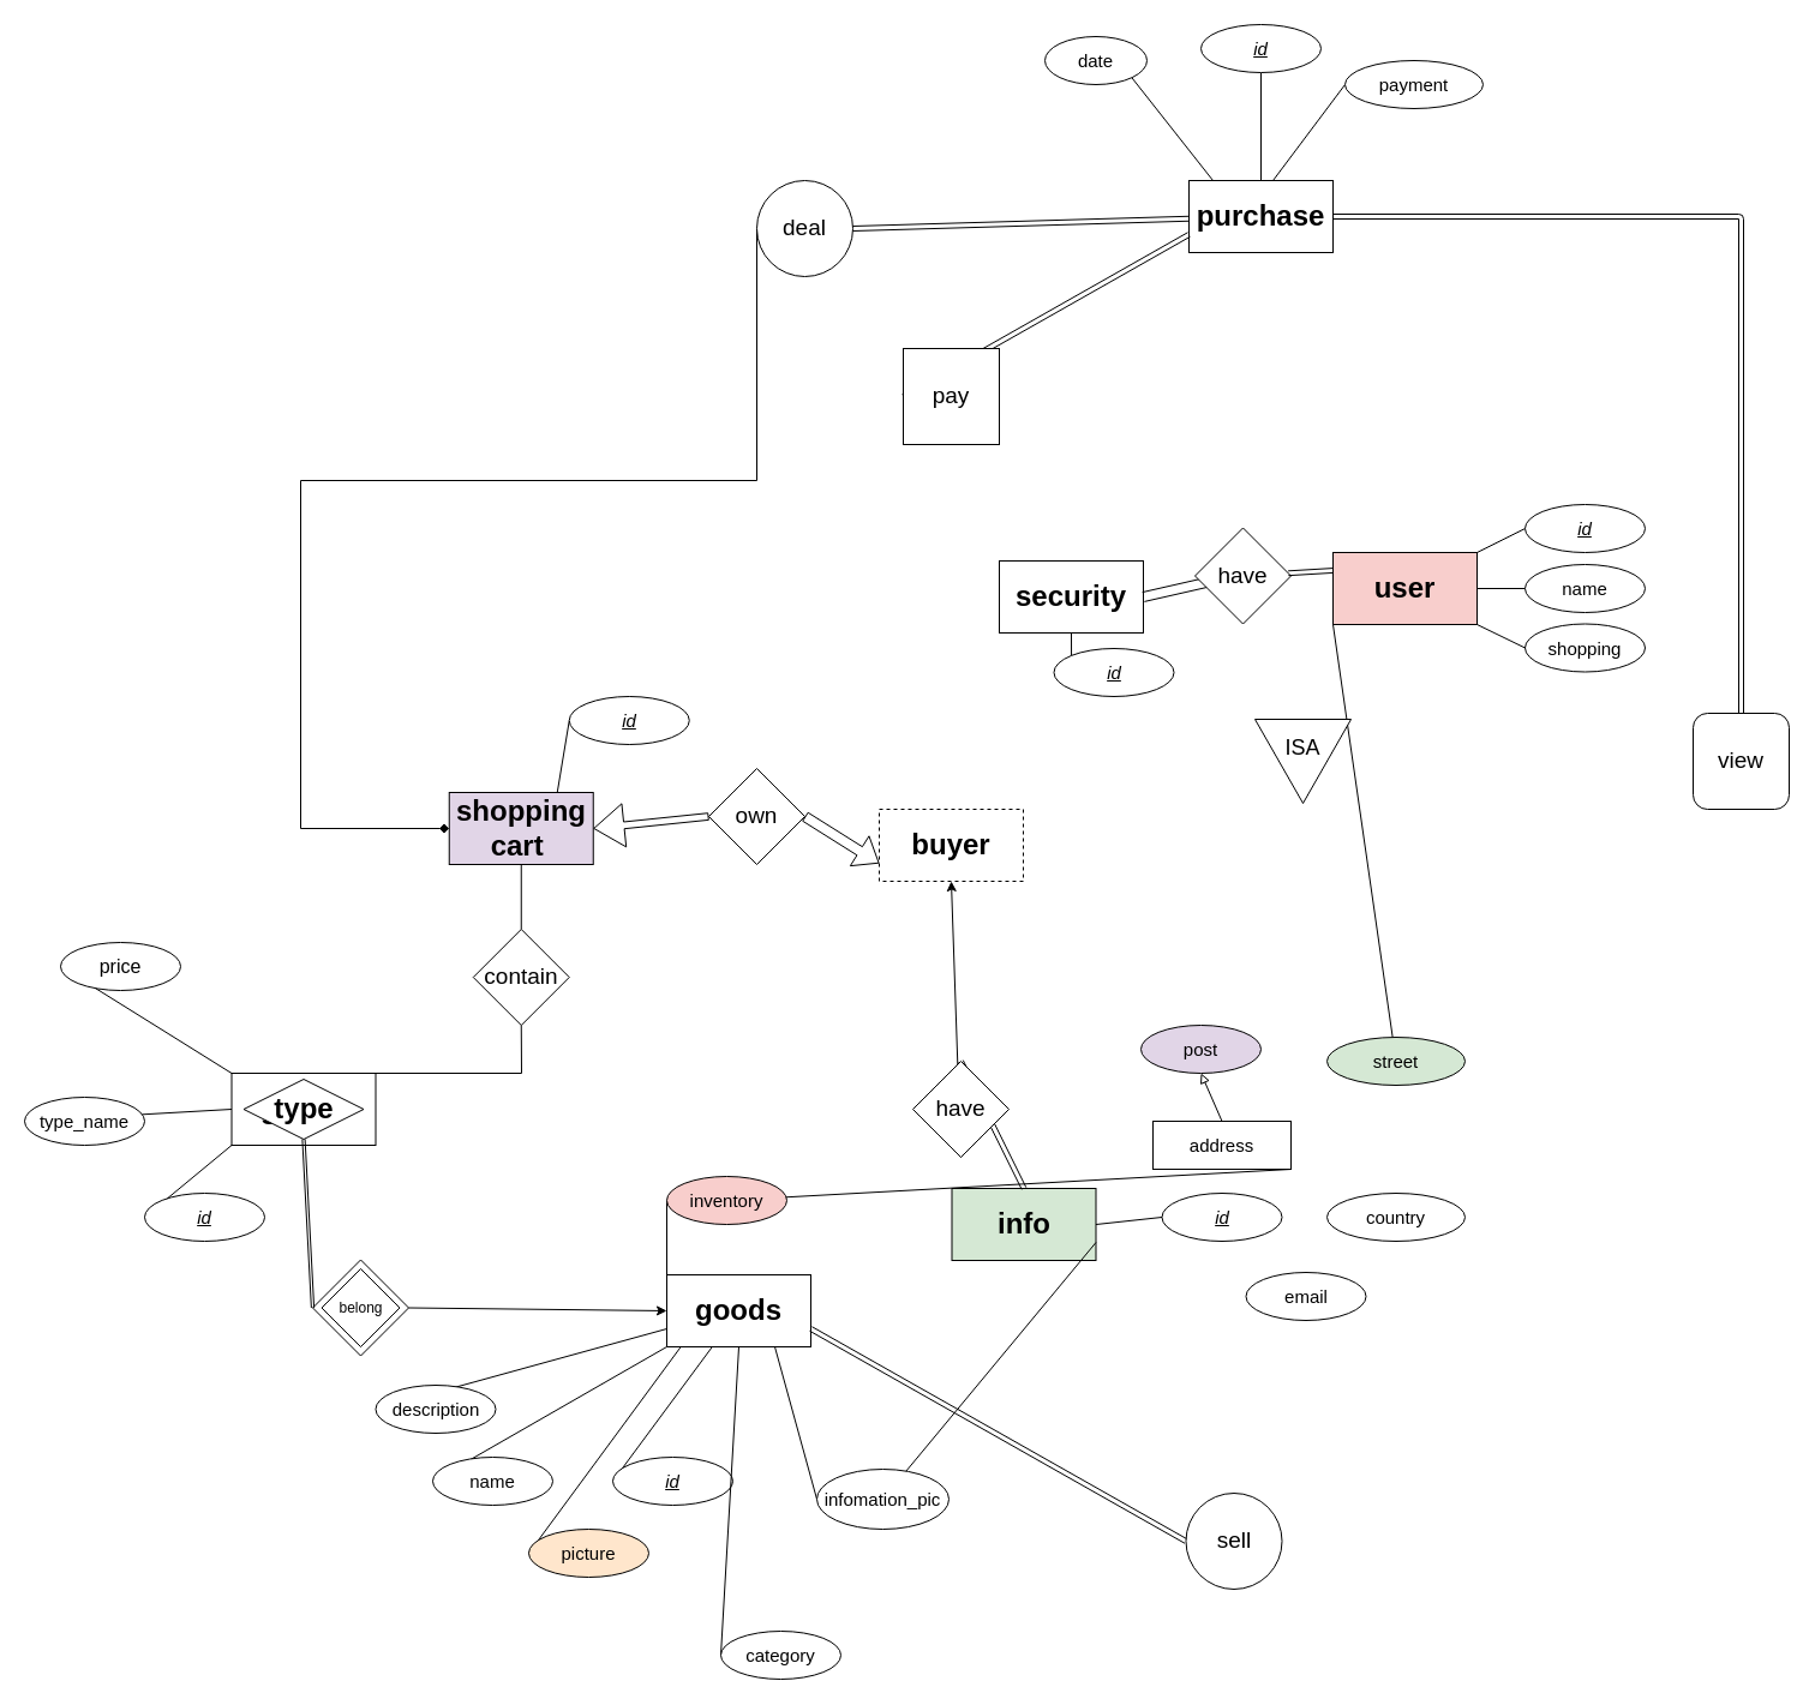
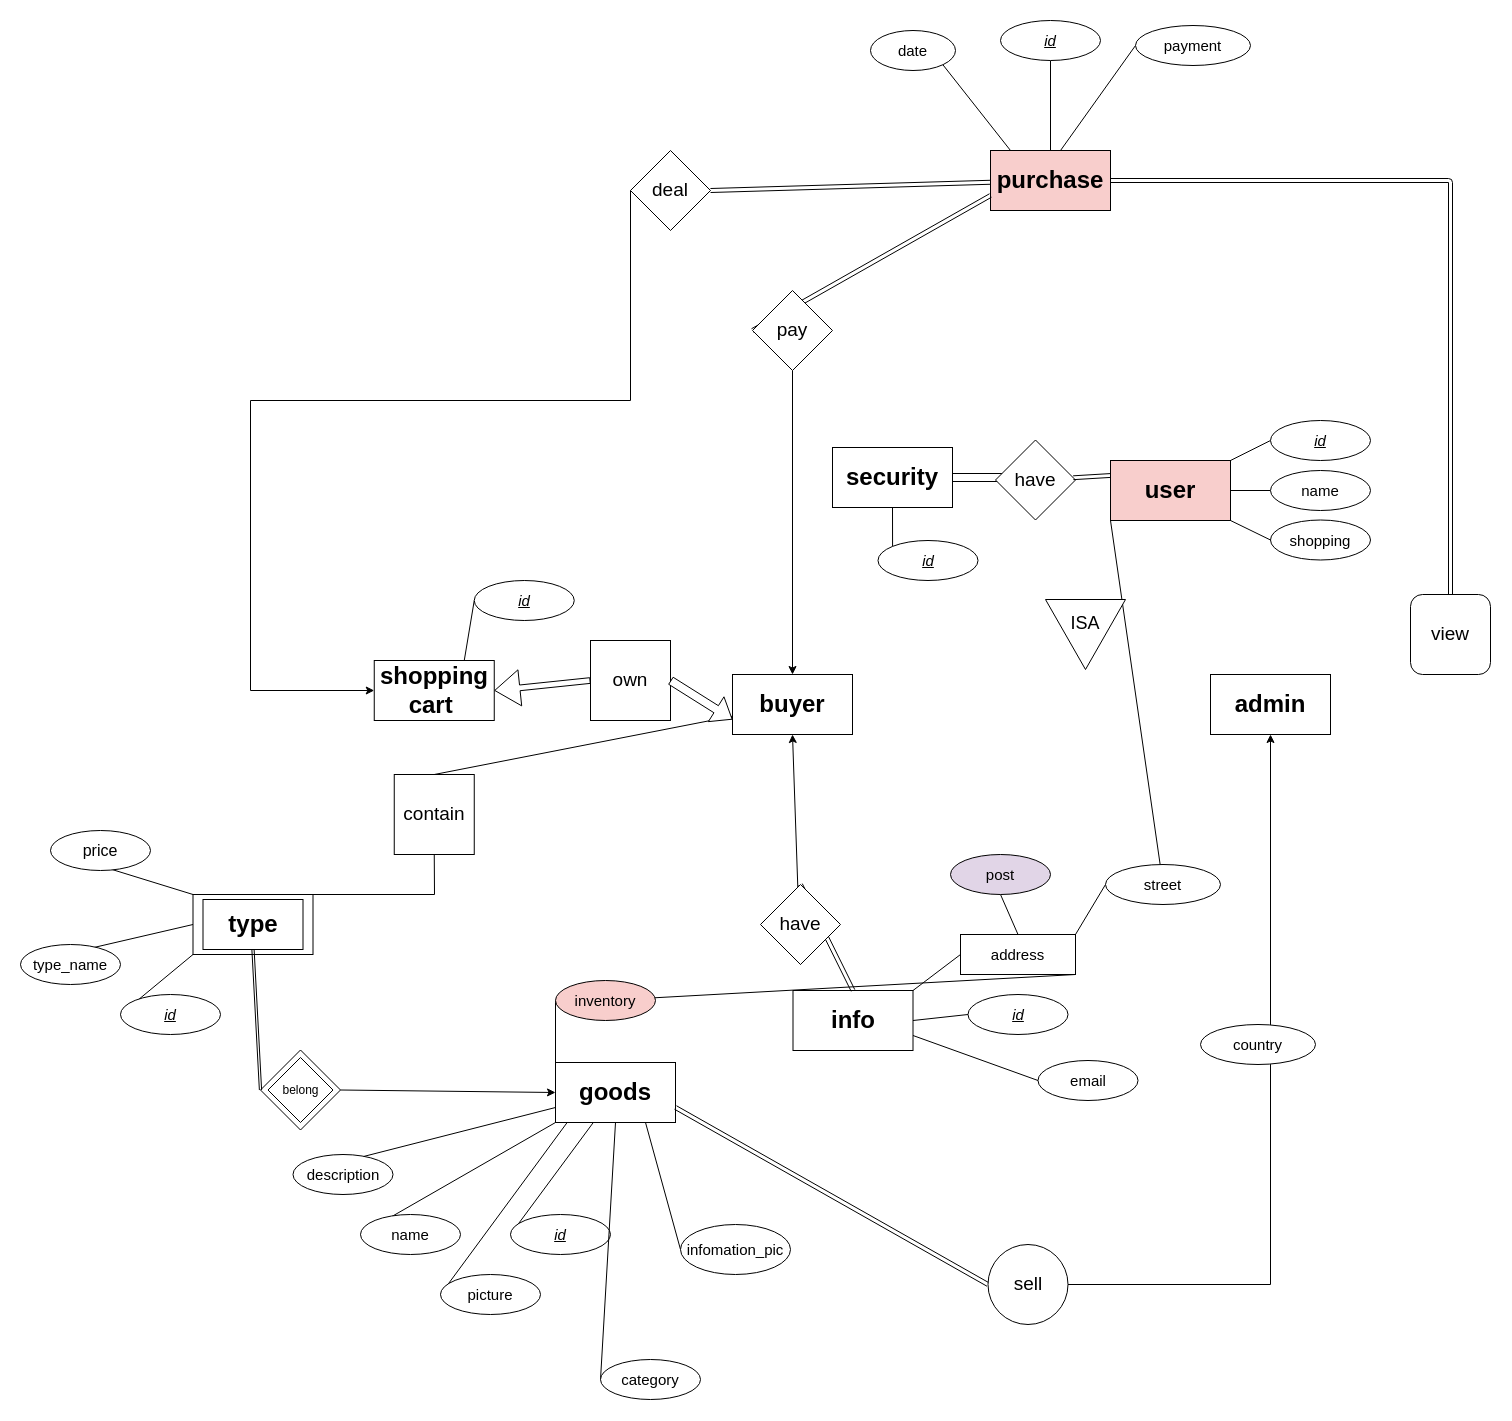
- <mxCell id="51" value="&lt;span style=&quot;font-size: 15px;&quot;&gt;payment&lt;/span&gt;" style="ellipse;whiteSpace=wrap;html=1;" parent="1" vertex="1"><mxGeometry x="1120" y="50" width="115" height="40" as="geometry" /></mxCell>
+ <mxCell id="51" value="&lt;span style=&quot;font-size: 15px;&quot;&gt;payment&lt;/span&gt;" style="ellipse;whiteSpace=wrap;html=1;" parent="1" vertex="1"><mxGeometry x="1135" y="25" width="115" height="40" as="geometry" /></mxCell>
- <mxCell id="7" value="&lt;h1&gt;purchase&lt;/h1&gt;" style="rounded=0;whiteSpace=wrap;html=1;" parent="1" vertex="1"><mxGeometry x="990" y="150" width="120" height="60" as="geometry" /></mxCell>
+ <mxCell id="7" value="&lt;h1&gt;purchase&lt;/h1&gt;" style="rounded=0;whiteSpace=wrap;html=1;fillColor=#f8cecc;" parent="1" vertex="1"><mxGeometry x="990" y="150" width="120" height="60" as="geometry" /></mxCell>
- <mxCell id="55" value="&lt;font style=&quot;font-size: 19px;&quot;&gt;deal&lt;br&gt;&lt;/font&gt;" style="ellipse;whiteSpace=wrap;html=1;" parent="1" vertex="1"><mxGeometry x="630" y="150" width="80" height="80" as="geometry" /></mxCell>
+ <mxCell id="55" value="&lt;font style=&quot;font-size: 19px;&quot;&gt;deal&lt;br&gt;&lt;/font&gt;" style="rhombus;whiteSpace=wrap;html=1;" parent="1" vertex="1"><mxGeometry x="630" y="150" width="80" height="80" as="geometry" /></mxCell>
- <mxCell id="59" value="&lt;font style=&quot;font-size: 19px;&quot;&gt;pay&lt;br&gt;&lt;/font&gt;" style="whiteSpace=wrap;html=1;rounded=0;" parent="1" vertex="1"><mxGeometry x="752" y="290" width="80" height="80" as="geometry" /></mxCell>
+ <mxCell id="59" value="&lt;font style=&quot;font-size: 19px;&quot;&gt;pay&lt;br&gt;&lt;/font&gt;" style="rhombus;whiteSpace=wrap;html=1;" parent="1" vertex="1"><mxGeometry x="752" y="290" width="80" height="80" as="geometry" /></mxCell>
- <mxCell id="71" value="&lt;h1&gt;security&lt;/h1&gt;" style="rounded=0;whiteSpace=wrap;html=1;" parent="1" vertex="1"><mxGeometry x="832" y="467" width="120" height="60" as="geometry" /></mxCell>
+ <mxCell id="71" value="&lt;h1&gt;security&lt;/h1&gt;" style="rounded=0;whiteSpace=wrap;html=1;" parent="1" vertex="1"><mxGeometry x="832" y="447" width="120" height="60" as="geometry" /></mxCell>
+ <mxCell id="58" style="edgeStyle=none;rounded=0;orthogonalLoop=1;jettySize=auto;html=1;exitX=0.5;exitY=1;exitDx=0;exitDy=0;entryX=0.5;entryY=0;entryDx=0;entryDy=0;" parent="1" source="59" target="9" edge="1"><mxGeometry relative="1" as="geometry"><Array as="points" /></mxGeometry></mxCell>
- <mxCell id="42" value="&lt;font style=&quot;font-size: 19px;&quot;&gt;own&lt;/font&gt;" style="rhombus;whiteSpace=wrap;html=1;" parent="1" vertex="1"><mxGeometry x="590" y="640" width="80" height="80" as="geometry" /></mxCell>
+ <mxCell id="42" value="&lt;font style=&quot;font-size: 19px;&quot;&gt;own&lt;/font&gt;" style="whiteSpace=wrap;html=1;rounded=0;" parent="1" vertex="1"><mxGeometry x="590" y="640" width="80" height="80" as="geometry" /></mxCell>
- <mxCell id="54" style="edgeStyle=none;rounded=0;orthogonalLoop=1;jettySize=auto;html=1;exitX=0;exitY=0.5;exitDx=0;exitDy=0;entryX=0;entryY=0.5;entryDx=0;entryDy=0;endArrow=diamond;" parent="1" source="55" target="56" edge="1"><mxGeometry relative="1" as="geometry"><mxPoint x="187.5" y="550" as="sourcePoint" /><mxPoint x="-10" y="734" as="targetPoint" /><Array as="points"><mxPoint x="630" y="400" /><mxPoint x="250" y="400" /><mxPoint x="250" y="690" /></Array></mxGeometry></mxCell>
+ <mxCell id="54" style="edgeStyle=none;rounded=0;orthogonalLoop=1;jettySize=auto;html=1;exitX=0;exitY=0.5;exitDx=0;exitDy=0;entryX=0;entryY=0.5;entryDx=0;entryDy=0;" parent="1" source="55" target="56" edge="1"><mxGeometry relative="1" as="geometry"><mxPoint x="187.5" y="550" as="sourcePoint" /><mxPoint x="-10" y="734" as="targetPoint" /><Array as="points"><mxPoint x="630" y="400" /><mxPoint x="250" y="400" /><mxPoint x="250" y="690" /></Array></mxGeometry></mxCell>
- <mxCell id="56" value="&lt;h1&gt;shopping cart&amp;nbsp;&lt;br&gt;&lt;/h1&gt;" style="rounded=0;whiteSpace=wrap;html=1;fillColor=#e1d5e7;" parent="1" vertex="1"><mxGeometry x="373.75" y="660" width="120" height="60" as="geometry" /></mxCell>
+ <mxCell id="56" value="&lt;h1&gt;shopping cart&amp;nbsp;&lt;br&gt;&lt;/h1&gt;" style="rounded=0;whiteSpace=wrap;html=1;" parent="1" vertex="1"><mxGeometry x="373.75" y="660" width="120" height="60" as="geometry" /></mxCell>
- <mxCell id="9" value="&lt;h1&gt;buyer&lt;br&gt;&lt;/h1&gt;" style="rounded=0;whiteSpace=wrap;html=1;dashed=1;" parent="1" vertex="1"><mxGeometry x="732" y="674" width="120" height="60" as="geometry" /></mxCell>
+ <mxCell id="9" value="&lt;h1&gt;buyer&lt;br&gt;&lt;/h1&gt;" style="rounded=0;whiteSpace=wrap;html=1;" parent="1" vertex="1"><mxGeometry x="732" y="674" width="120" height="60" as="geometry" /></mxCell>
+ <mxCell id="44" value="&lt;h1&gt;admin&lt;br&gt;&lt;/h1&gt;" style="rounded=0;whiteSpace=wrap;html=1;" parent="1" vertex="1"><mxGeometry x="1210" y="674" width="120" height="60" as="geometry" /></mxCell>
- <mxCell id="39" style="edgeStyle=none;rounded=0;orthogonalLoop=1;jettySize=auto;html=1;exitX=0.5;exitY=0;exitDx=0;exitDy=0;entryX=0.5;entryY=1;entryDx=0;entryDy=0;endArrow=none;endFill=0;" parent="1" source="40" target="56" edge="1"><mxGeometry relative="1" as="geometry"><mxPoint x="70" y="810" as="targetPoint" /></mxGeometry></mxCell>
+ <mxCell id="39" style="edgeStyle=none;rounded=0;orthogonalLoop=1;jettySize=auto;html=1;exitX=0.5;exitY=0;exitDx=0;exitDy=0;endArrow=none;endFill=0;" parent="1" source="40" target="9" edge="1"><mxGeometry relative="1" as="geometry"><mxPoint x="70" y="810" as="targetPoint" /></mxGeometry></mxCell>
- <mxCell id="64" value="price" style="ellipse;whiteSpace=wrap;html=1;fontSize=16;" parent="1" vertex="1"><mxGeometry x="50" y="785" width="100" height="40" as="geometry" /></mxCell>
+ <mxCell id="64" value="price" style="ellipse;whiteSpace=wrap;html=1;fontSize=16;" parent="1" vertex="1"><mxGeometry x="50" y="830" width="100" height="40" as="geometry" /></mxCell>
- <mxCell id="40" value="&lt;span style=&quot;font-size: 19px;&quot;&gt;contain&lt;/span&gt;" style="rhombus;whiteSpace=wrap;html=1;" parent="1" vertex="1"><mxGeometry x="393.75" y="774" width="80" height="80" as="geometry" /></mxCell>
+ <mxCell id="40" value="&lt;span style=&quot;font-size: 19px;&quot;&gt;contain&lt;/span&gt;" style="whiteSpace=wrap;html=1;rounded=0;" parent="1" vertex="1"><mxGeometry x="393.75" y="774" width="80" height="80" as="geometry" /></mxCell>
- <mxCell id="33" value="&lt;span style=&quot;font-size: 15px;&quot;&gt;street&lt;/span&gt;" style="ellipse;whiteSpace=wrap;html=1;fillColor=#d5e8d4;" parent="1" vertex="1"><mxGeometry x="1105" y="864" width="115" height="40" as="geometry" /></mxCell>
+ <mxCell id="33" value="&lt;span style=&quot;font-size: 15px;&quot;&gt;street&lt;/span&gt;" style="ellipse;whiteSpace=wrap;html=1;" parent="1" vertex="1"><mxGeometry x="1105" y="864" width="115" height="40" as="geometry" /></mxCell>
- <mxCell id="25" style="rounded=0;orthogonalLoop=1;jettySize=auto;html=1;entryX=0.5;entryY=1;entryDx=0;entryDy=0;endArrow=block;endFill=0;exitX=0.5;exitY=0;exitDx=0;exitDy=0;" parent="1" source="31" target="26" edge="1"><mxGeometry relative="1" as="geometry"><mxPoint x="932.5" y="1144" as="sourcePoint" /><mxPoint x="960" y="864" as="targetPoint" /></mxGeometry></mxCell>
+ <mxCell id="25" style="rounded=0;orthogonalLoop=1;jettySize=auto;html=1;entryX=0.5;entryY=1;entryDx=0;entryDy=0;endArrow=none;endFill=0;exitX=0.5;exitY=0;exitDx=0;exitDy=0;" parent="1" source="31" target="26" edge="1"><mxGeometry relative="1" as="geometry"><mxPoint x="932.5" y="1144" as="sourcePoint" /><mxPoint x="960" y="864" as="targetPoint" /></mxGeometry></mxCell>
+ <mxCell id="32" style="rounded=0;orthogonalLoop=1;jettySize=auto;html=1;exitX=1;exitY=0;exitDx=0;exitDy=0;entryX=0;entryY=0.5;entryDx=0;entryDy=0;endArrow=none;endFill=0;" parent="1" source="31" target="33" edge="1"><mxGeometry relative="1" as="geometry"><mxPoint x="1040" y="1014" as="sourcePoint" /><mxPoint x="1140" y="954" as="targetPoint" /></mxGeometry></mxCell>
- <mxCell id="78" value="&lt;h1&gt;type&lt;/h1&gt;" style="rhombus;whiteSpace=wrap;html=1;movable=1;resizable=1;rotatable=1;deletable=1;editable=1;locked=0;connectable=1;" parent="1" vertex="1"><mxGeometry x="202.5" y="899" width="100" height="50" as="geometry" /></mxCell>
+ <mxCell id="78" value="&lt;h1&gt;type&lt;/h1&gt;" style="rounded=0;whiteSpace=wrap;html=1;movable=1;resizable=1;rotatable=1;deletable=1;editable=1;locked=0;connectable=1;" parent="1" vertex="1"><mxGeometry x="202.5" y="899" width="100" height="50" as="geometry" /></mxCell>
- <mxCell id="66" value="&lt;span style=&quot;font-size: 15px;&quot;&gt;type_name&lt;/span&gt;" style="ellipse;whiteSpace=wrap;html=1;" parent="1" vertex="1"><mxGeometry x="20" y="914" width="100" height="40" as="geometry" /></mxCell>
+ <mxCell id="66" value="&lt;span style=&quot;font-size: 15px;&quot;&gt;type_name&lt;/span&gt;" style="ellipse;whiteSpace=wrap;html=1;" parent="1" vertex="1"><mxGeometry x="20" y="944" width="100" height="40" as="geometry" /></mxCell>
+ <mxCell id="30" style="rounded=0;orthogonalLoop=1;jettySize=auto;html=1;exitX=1;exitY=0;exitDx=0;exitDy=0;entryX=0;entryY=0.5;entryDx=0;entryDy=0;endArrow=none;endFill=0;" parent="1" source="8" target="31" edge="1"><mxGeometry relative="1" as="geometry"><mxPoint x="772.5" y="1134" as="sourcePoint" /></mxGeometry></mxCell>
- <mxCell id="35" value="&lt;span style=&quot;font-size: 15px;&quot;&gt;country&lt;/span&gt;" style="ellipse;whiteSpace=wrap;html=1;" parent="1" vertex="1"><mxGeometry x="1105" y="994" width="115" height="40" as="geometry" /></mxCell>
+ <mxCell id="35" value="&lt;span style=&quot;font-size: 15px;&quot;&gt;country&lt;/span&gt;" style="ellipse;whiteSpace=wrap;html=1;" parent="1" vertex="1"><mxGeometry x="1200" y="1024" width="115" height="40" as="geometry" /></mxCell>
- <mxCell id="8" value="&lt;h1&gt;info&lt;/h1&gt;" style="rounded=0;whiteSpace=wrap;html=1;fillColor=#d5e8d4;" parent="1" vertex="1"><mxGeometry x="792.5" y="990" width="120" height="60" as="geometry" /></mxCell>
+ <mxCell id="8" value="&lt;h1&gt;info&lt;/h1&gt;" style="rounded=0;whiteSpace=wrap;html=1;" parent="1" vertex="1"><mxGeometry x="792.5" y="990" width="120" height="60" as="geometry" /></mxCell>
- <mxCell id="83" style="rounded=0;orthogonalLoop=1;jettySize=auto;html=1;exitX=1;exitY=0.75;exitDx=0;exitDy=0;endArrow=none;endFill=0;" parent="1" source="8" target="46" edge="1"><mxGeometry relative="1" as="geometry"><mxPoint x="892.5" y="714" as="sourcePoint" /></mxGeometry></mxCell>
+ <mxCell id="83" style="rounded=0;orthogonalLoop=1;jettySize=auto;html=1;exitX=1;exitY=0.75;exitDx=0;exitDy=0;entryX=0;entryY=0.5;entryDx=0;entryDy=0;endArrow=none;endFill=0;" parent="1" source="8" target="84" edge="1"><mxGeometry relative="1" as="geometry"><mxPoint x="892.5" y="714" as="sourcePoint" /></mxGeometry></mxCell>
- <mxCell id="20" value="&lt;span style=&quot;font-size: 15px;&quot;&gt;description&lt;/span&gt;" style="ellipse;whiteSpace=wrap;html=1;" parent="1" vertex="1"><mxGeometry x="312.5" y="1154" width="100" height="40" as="geometry" /></mxCell>
+ <mxCell id="20" value="&lt;span style=&quot;font-size: 15px;&quot;&gt;description&lt;/span&gt;" style="ellipse;whiteSpace=wrap;html=1;" parent="1" vertex="1"><mxGeometry x="292.5" y="1154" width="100" height="40" as="geometry" /></mxCell>
+ <mxCell id="28" style="edgeStyle=none;rounded=0;orthogonalLoop=1;jettySize=auto;html=1;exitX=1;exitY=0.5;exitDx=0;exitDy=0;entryX=0.5;entryY=1;entryDx=0;entryDy=0;" parent="1" source="29" target="44" edge="1"><mxGeometry relative="1" as="geometry"><Array as="points"><mxPoint x="1270" y="1284" /></Array></mxGeometry></mxCell>
- <mxCell id="68" value="&lt;span style=&quot;font-size: 15px;&quot;&gt;picture&lt;/span&gt;" style="ellipse;whiteSpace=wrap;html=1;fillColor=#ffe6cc;" parent="1" vertex="1"><mxGeometry x="440" y="1274" width="100" height="40" as="geometry" /></mxCell>
+ <mxCell id="68" value="&lt;span style=&quot;font-size: 15px;&quot;&gt;picture&lt;/span&gt;" style="ellipse;whiteSpace=wrap;html=1;" parent="1" vertex="1"><mxGeometry x="440" y="1274" width="100" height="40" as="geometry" /></mxCell>
